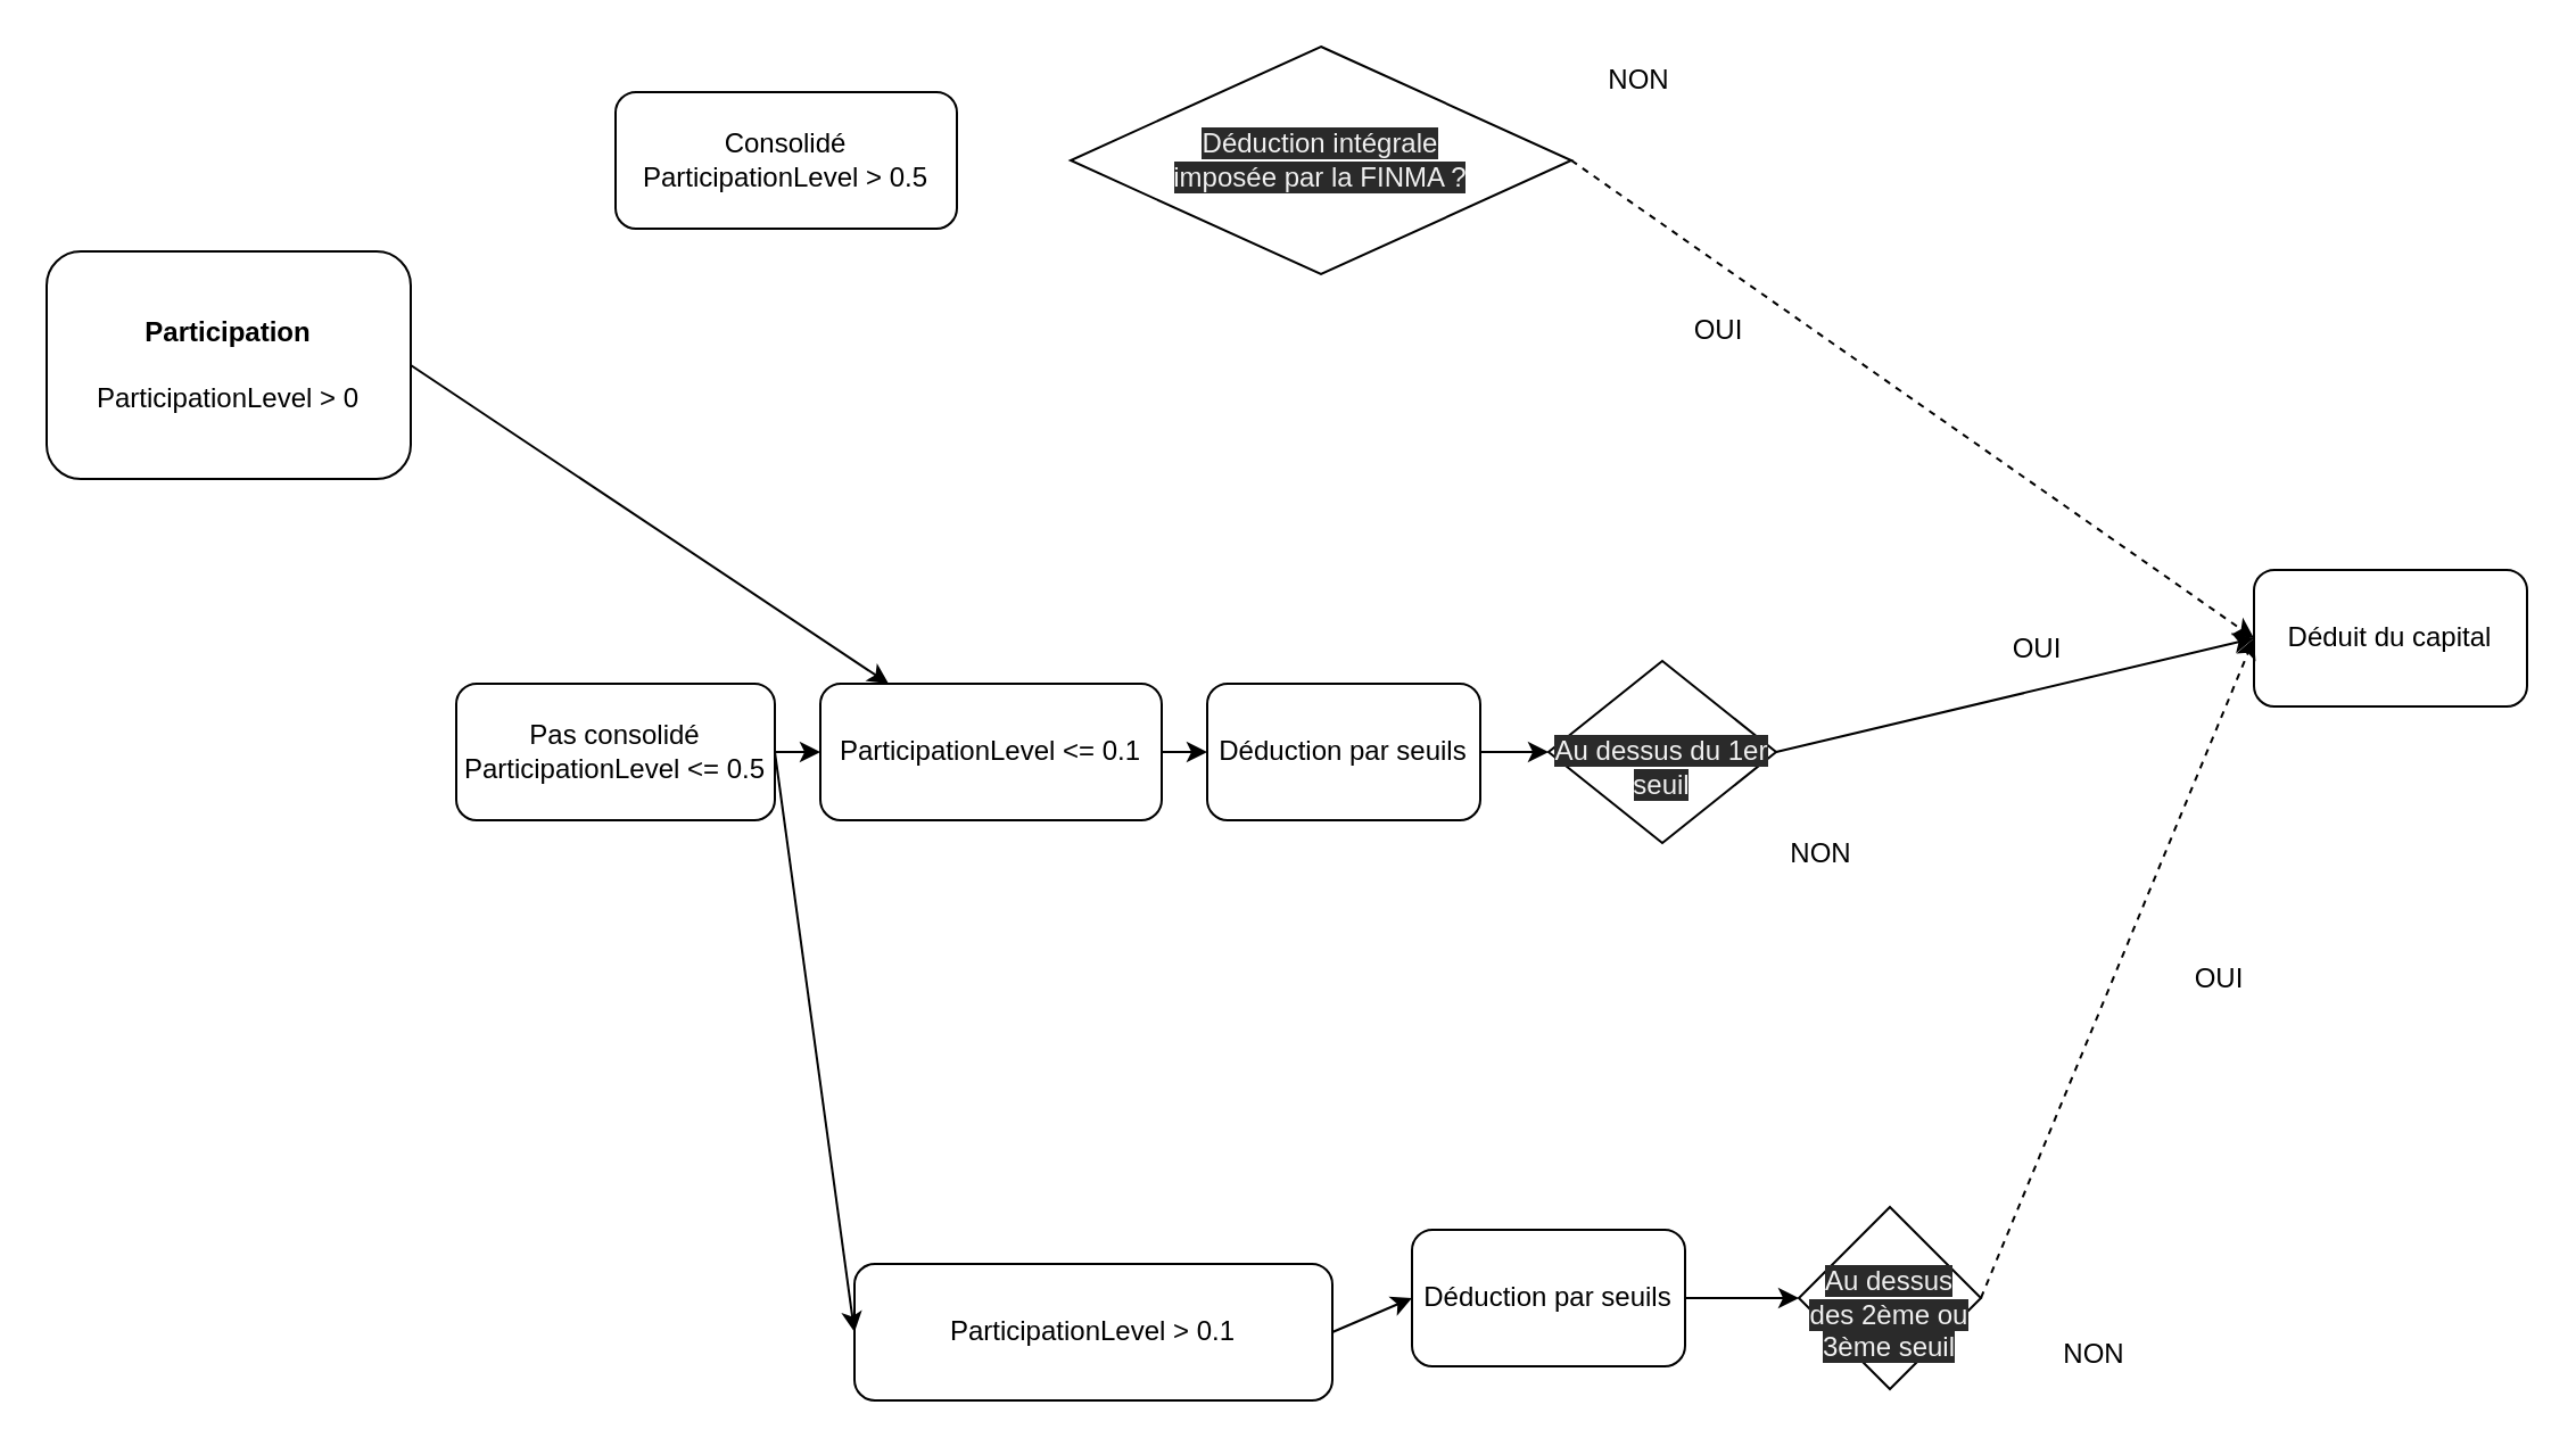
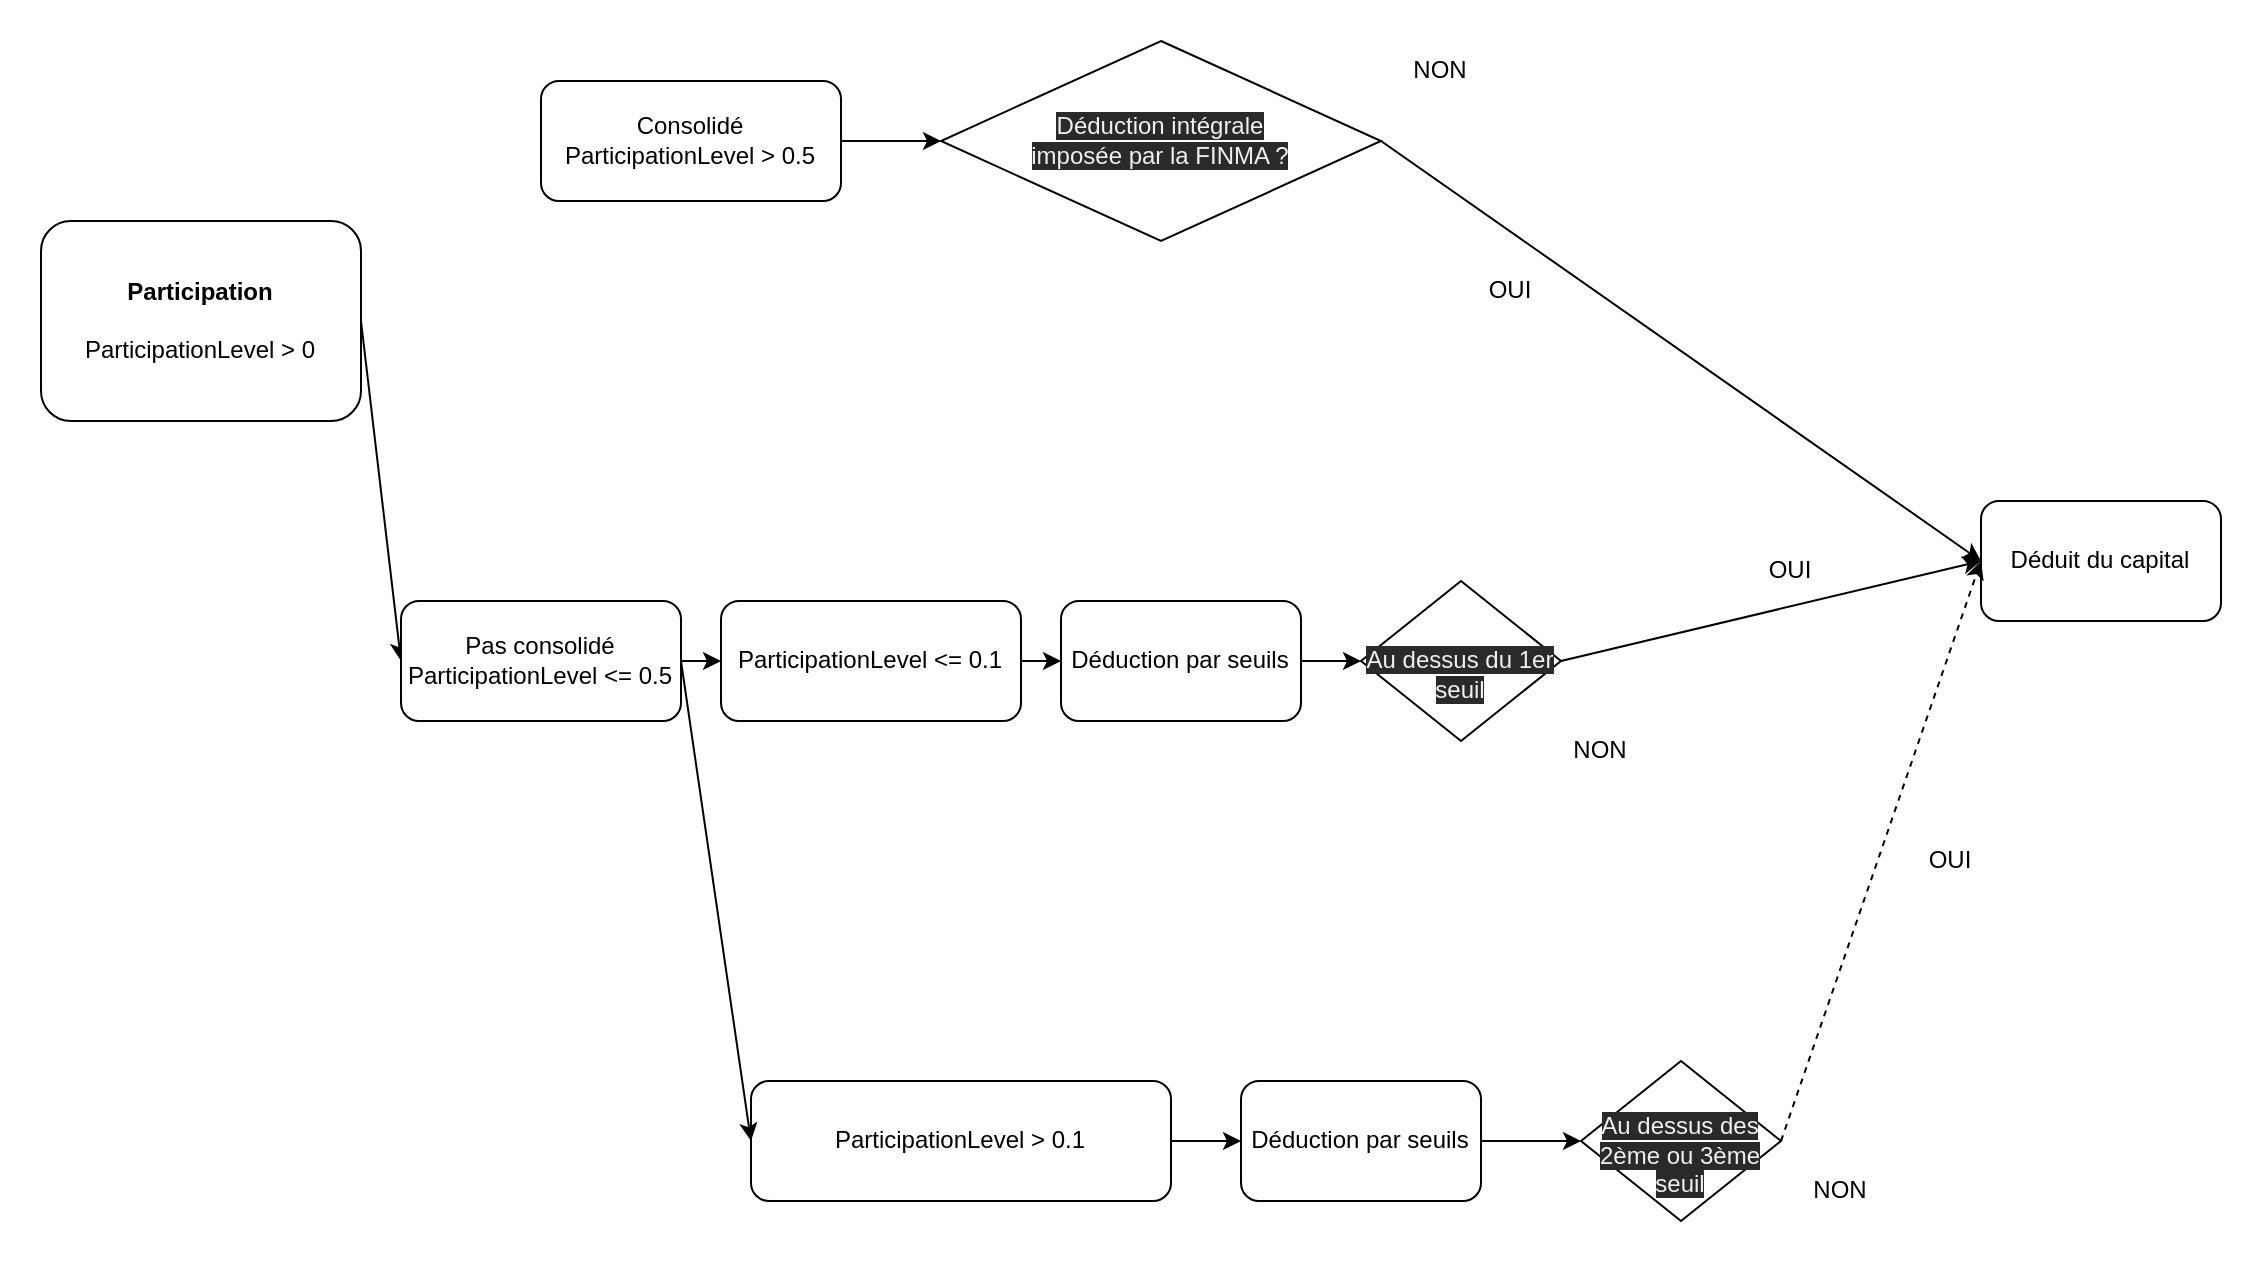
+ <mxCell id="25" value="" style="endArrow=classic;html=1;rounded=0;entryX=0;entryY=0.5;entryDx=0;entryDy=0;exitX=1;exitY=0.5;exitDx=0;exitDy=0;" parent="1" source="4" target="6" edge="1"><mxGeometry width="50" height="50" relative="1" as="geometry"><mxPoint x="640" y="-100" as="sourcePoint" /><mxPoint x="710" y="-200" as="targetPoint" /></mxGeometry></mxCell>
- <mxCell id="7" value="" style="endArrow=classic;html=1;rounded=0;entryX=0;entryY=0.5;entryDx=0;entryDy=0;exitX=1;exitY=0.5;exitDx=0;exitDy=0;dashed=1;" parent="1" source="6" target="17" edge="1"><mxGeometry width="50" height="50" relative="1" as="geometry"><mxPoint x="730" y="-210" as="sourcePoint" /><mxPoint x="720" y="70" as="targetPoint" /></mxGeometry></mxCell>
+ <mxCell id="7" value="" style="endArrow=classic;html=1;rounded=0;entryX=0;entryY=0.5;entryDx=0;entryDy=0;exitX=1;exitY=0.5;exitDx=0;exitDy=0;" parent="1" source="6" target="17" edge="1"><mxGeometry width="50" height="50" relative="1" as="geometry"><mxPoint x="730" y="-210" as="sourcePoint" /><mxPoint x="720" y="70" as="targetPoint" /></mxGeometry></mxCell>
- <mxCell id="3" value="" style="endArrow=classic;html=1;rounded=0;exitX=1;exitY=0.5;exitDx=0;exitDy=0;" parent="1" source="2" target="8" edge="1"><mxGeometry width="50" height="50" relative="1" as="geometry"><mxPoint x="210" y="180" as="sourcePoint" /><mxPoint x="300" y="230" as="targetPoint" /></mxGeometry></mxCell>
+ <mxCell id="3" value="" style="endArrow=classic;html=1;rounded=0;exitX=1;exitY=0.5;exitDx=0;exitDy=0;entryX=0;entryY=0.5;entryDx=0;entryDy=0;" parent="1" source="2" target="5" edge="1"><mxGeometry width="50" height="50" relative="1" as="geometry"><mxPoint x="210" y="180" as="sourcePoint" /><mxPoint x="300" y="230" as="targetPoint" /></mxGeometry></mxCell>
- <mxCell id="18" value="&lt;br&gt;&lt;span style=&quot;color: rgb(240, 240, 240); font-family: Helvetica; font-size: 12px; font-style: normal; font-variant-ligatures: normal; font-variant-caps: normal; font-weight: 400; letter-spacing: normal; orphans: 2; text-align: center; text-indent: 0px; text-transform: none; widows: 2; word-spacing: 0px; -webkit-text-stroke-width: 0px; background-color: rgb(42, 42, 42); text-decoration-thickness: initial; text-decoration-style: initial; text-decoration-color: initial; float: none; display: inline !important;&quot;&gt;Au dessus des 2ème ou 3ème seuil&lt;/span&gt;" style="rhombus;whiteSpace=wrap;html=1;" parent="1" vertex="1"><mxGeometry x="790" y="530" width="80" height="80" as="geometry" /></mxCell>
+ <mxCell id="18" value="&lt;br&gt;&lt;span style=&quot;color: rgb(240, 240, 240); font-family: Helvetica; font-size: 12px; font-style: normal; font-variant-ligatures: normal; font-variant-caps: normal; font-weight: 400; letter-spacing: normal; orphans: 2; text-align: center; text-indent: 0px; text-transform: none; widows: 2; word-spacing: 0px; -webkit-text-stroke-width: 0px; background-color: rgb(42, 42, 42); text-decoration-thickness: initial; text-decoration-style: initial; text-decoration-color: initial; float: none; display: inline !important;&quot;&gt;Au dessus des 2ème ou 3ème seuil&lt;/span&gt;" style="rhombus;whiteSpace=wrap;html=1;" parent="1" vertex="1"><mxGeometry x="790" y="530" width="100" height="80" as="geometry" /></mxCell>
- <mxCell id="19" value="ParticipationLevel &amp;gt; 0.1" style="rounded=1;whiteSpace=wrap;html=1;" parent="1" vertex="1"><mxGeometry x="375" y="555" width="210" height="60" as="geometry" /></mxCell>
+ <mxCell id="19" value="ParticipationLevel &amp;gt; 0.1" style="rounded=1;whiteSpace=wrap;html=1;" parent="1" vertex="1"><mxGeometry x="375" y="540" width="210" height="60" as="geometry" /></mxCell>
